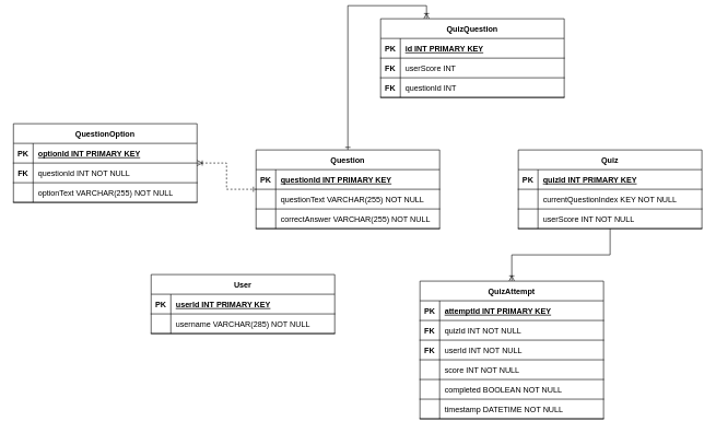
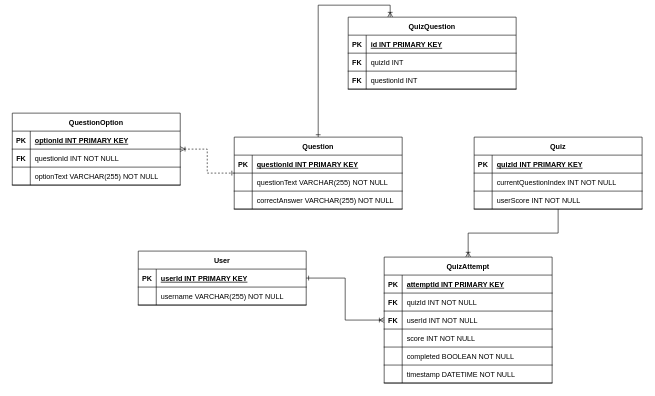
- <mxCell id="41" value="userScore INT" style="shape=partialRectangle;overflow=hidden;connectable=0;fillColor=none;top=0;left=0;bottom=0;right=0;align=left;spacingLeft=6;fontStyle=0;" parent="39" vertex="1"><mxGeometry x="30" width="250" height="30" as="geometry"><mxRectangle width="250" height="30" as="alternateBounds" /></mxGeometry></mxCell>
+ <mxCell id="41" value="quizId INT" style="shape=partialRectangle;overflow=hidden;connectable=0;fillColor=none;top=0;left=0;bottom=0;right=0;align=left;spacingLeft=6;fontStyle=0;" parent="39" vertex="1"><mxGeometry x="30" width="250" height="30" as="geometry"><mxRectangle width="250" height="30" as="alternateBounds" /></mxGeometry></mxCell>
- <mxCell id="31" value="currentQuestionIndex KEY NOT NULL" style="shape=partialRectangle;overflow=hidden;connectable=0;fillColor=none;top=0;left=0;bottom=0;right=0;align=left;spacingLeft=6;fontStyle=0;" parent="29" vertex="1"><mxGeometry x="30" width="250" height="30" as="geometry"><mxRectangle width="250" height="30" as="alternateBounds" /></mxGeometry></mxCell>
+ <mxCell id="31" value="currentQuestionIndex INT NOT NULL" style="shape=partialRectangle;overflow=hidden;connectable=0;fillColor=none;top=0;left=0;bottom=0;right=0;align=left;spacingLeft=6;fontStyle=0;" parent="29" vertex="1"><mxGeometry x="30" width="250" height="30" as="geometry"><mxRectangle width="250" height="30" as="alternateBounds" /></mxGeometry></mxCell>
- <mxCell id="52" value="username VARCHAR(285) NOT NULL" style="shape=partialRectangle;overflow=hidden;connectable=0;fillColor=none;top=0;left=0;bottom=0;right=0;align=left;spacingLeft=6;fontStyle=0;" parent="50" vertex="1"><mxGeometry x="30" width="250" height="30" as="geometry"><mxRectangle width="250" height="30" as="alternateBounds" /></mxGeometry></mxCell>
+ <mxCell id="52" value="username VARCHAR(255) NOT NULL" style="shape=partialRectangle;overflow=hidden;connectable=0;fillColor=none;top=0;left=0;bottom=0;right=0;align=left;spacingLeft=6;fontStyle=0;" parent="50" vertex="1"><mxGeometry x="30" width="250" height="30" as="geometry"><mxRectangle width="250" height="30" as="alternateBounds" /></mxGeometry></mxCell>
+ <mxCell id="45" style="edgeStyle=orthogonalEdgeStyle;rounded=0;orthogonalLoop=1;jettySize=auto;html=1;startArrow=ERone;startFill=0;endArrow=ERoneToMany;endFill=0;" parent="1" source="46" target="53" edge="1"><mxGeometry relative="1" as="geometry" /></mxCell>
